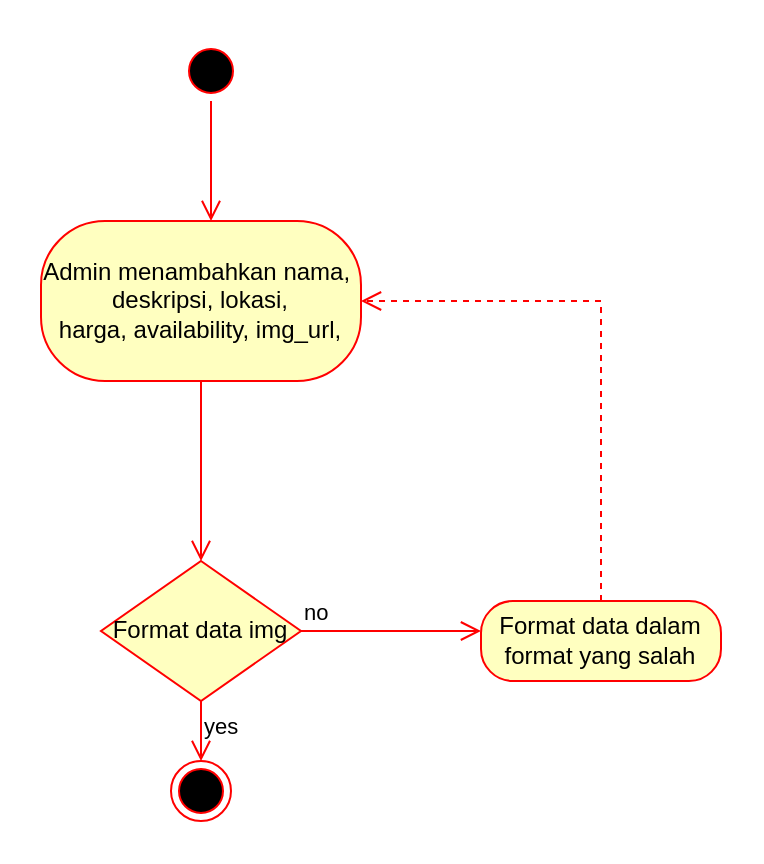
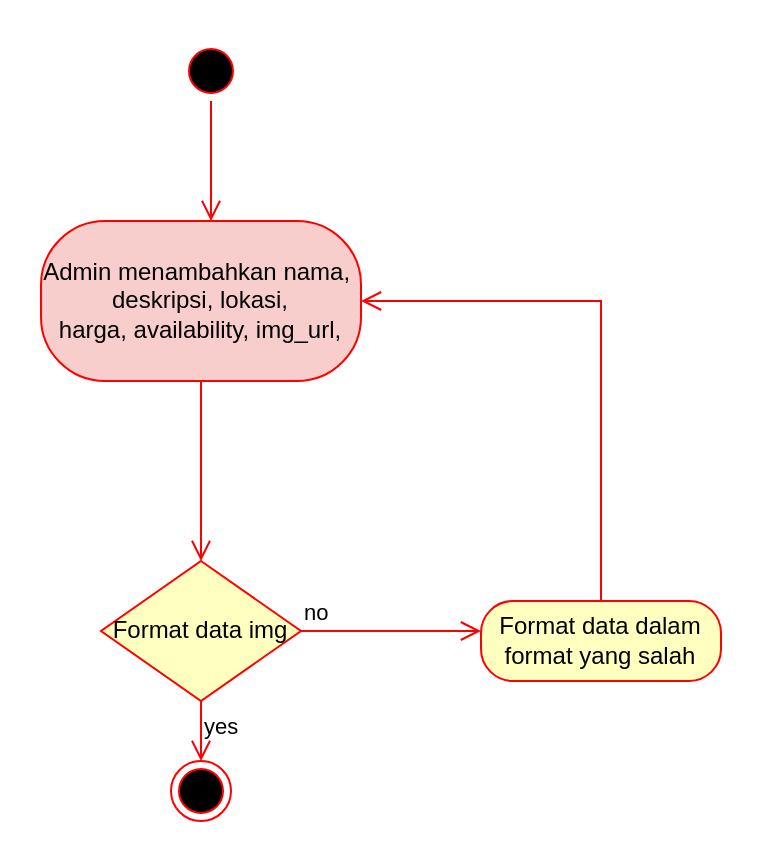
- <mxCell id="4" value="Admin menambahkan&amp;nbsp;nama,&amp;nbsp;&lt;br&gt;&lt;span style=&quot;background-color: initial;&quot;&gt;deskripsi,&amp;nbsp;&lt;/span&gt;&lt;span style=&quot;background-color: initial;&quot;&gt;lokasi, &lt;/span&gt;&lt;span style=&quot;background-color: initial;&quot;&gt;harga,&amp;nbsp;&lt;/span&gt;&lt;span style=&quot;background-color: initial;&quot;&gt;availability,&amp;nbsp;&lt;/span&gt;&lt;span style=&quot;background-color: initial;&quot;&gt;img_url,&lt;/span&gt;&lt;span style=&quot;background-color: initial;&quot;&gt;&lt;br&gt;&lt;/span&gt;" style="rounded=1;whiteSpace=wrap;html=1;arcSize=40;fontColor=#000000;fillColor=#ffffc0;strokeColor=#ff0000;" parent="1" vertex="1"><mxGeometry x="20" y="110" width="160" height="80" as="geometry" /></mxCell>
+ <mxCell id="4" value="Admin menambahkan&amp;nbsp;nama,&amp;nbsp;&lt;br&gt;&lt;span style=&quot;background-color: initial;&quot;&gt;deskripsi,&amp;nbsp;&lt;/span&gt;&lt;span style=&quot;background-color: initial;&quot;&gt;lokasi, &lt;/span&gt;&lt;span style=&quot;background-color: initial;&quot;&gt;harga,&amp;nbsp;&lt;/span&gt;&lt;span style=&quot;background-color: initial;&quot;&gt;availability,&amp;nbsp;&lt;/span&gt;&lt;span style=&quot;background-color: initial;&quot;&gt;img_url,&lt;/span&gt;&lt;span style=&quot;background-color: initial;&quot;&gt;&lt;br&gt;&lt;/span&gt;" style="rounded=1;whiteSpace=wrap;html=1;arcSize=40;fontColor=#000000;fillColor=#f8cecc;strokeColor=#ff0000;" parent="1" vertex="1"><mxGeometry x="20" y="110" width="160" height="80" as="geometry" /></mxCell>
- <mxCell id="11" value="" style="edgeStyle=orthogonalEdgeStyle;html=1;verticalAlign=bottom;endArrow=open;endSize=8;strokeColor=#ff0000;rounded=0;entryX=1;entryY=0.5;entryDx=0;entryDy=0;dashed=1;" parent="1" source="10" target="4" edge="1"><mxGeometry relative="1" as="geometry"><mxPoint x="300" y="400" as="targetPoint" /><Array as="points"><mxPoint x="300" y="150" /></Array></mxGeometry></mxCell>
+ <mxCell id="11" value="" style="edgeStyle=orthogonalEdgeStyle;html=1;verticalAlign=bottom;endArrow=open;endSize=8;strokeColor=#ff0000;rounded=0;entryX=1;entryY=0.5;entryDx=0;entryDy=0;" parent="1" source="10" target="4" edge="1"><mxGeometry relative="1" as="geometry"><mxPoint x="300" y="400" as="targetPoint" /><Array as="points"><mxPoint x="300" y="150" /></Array></mxGeometry></mxCell>
